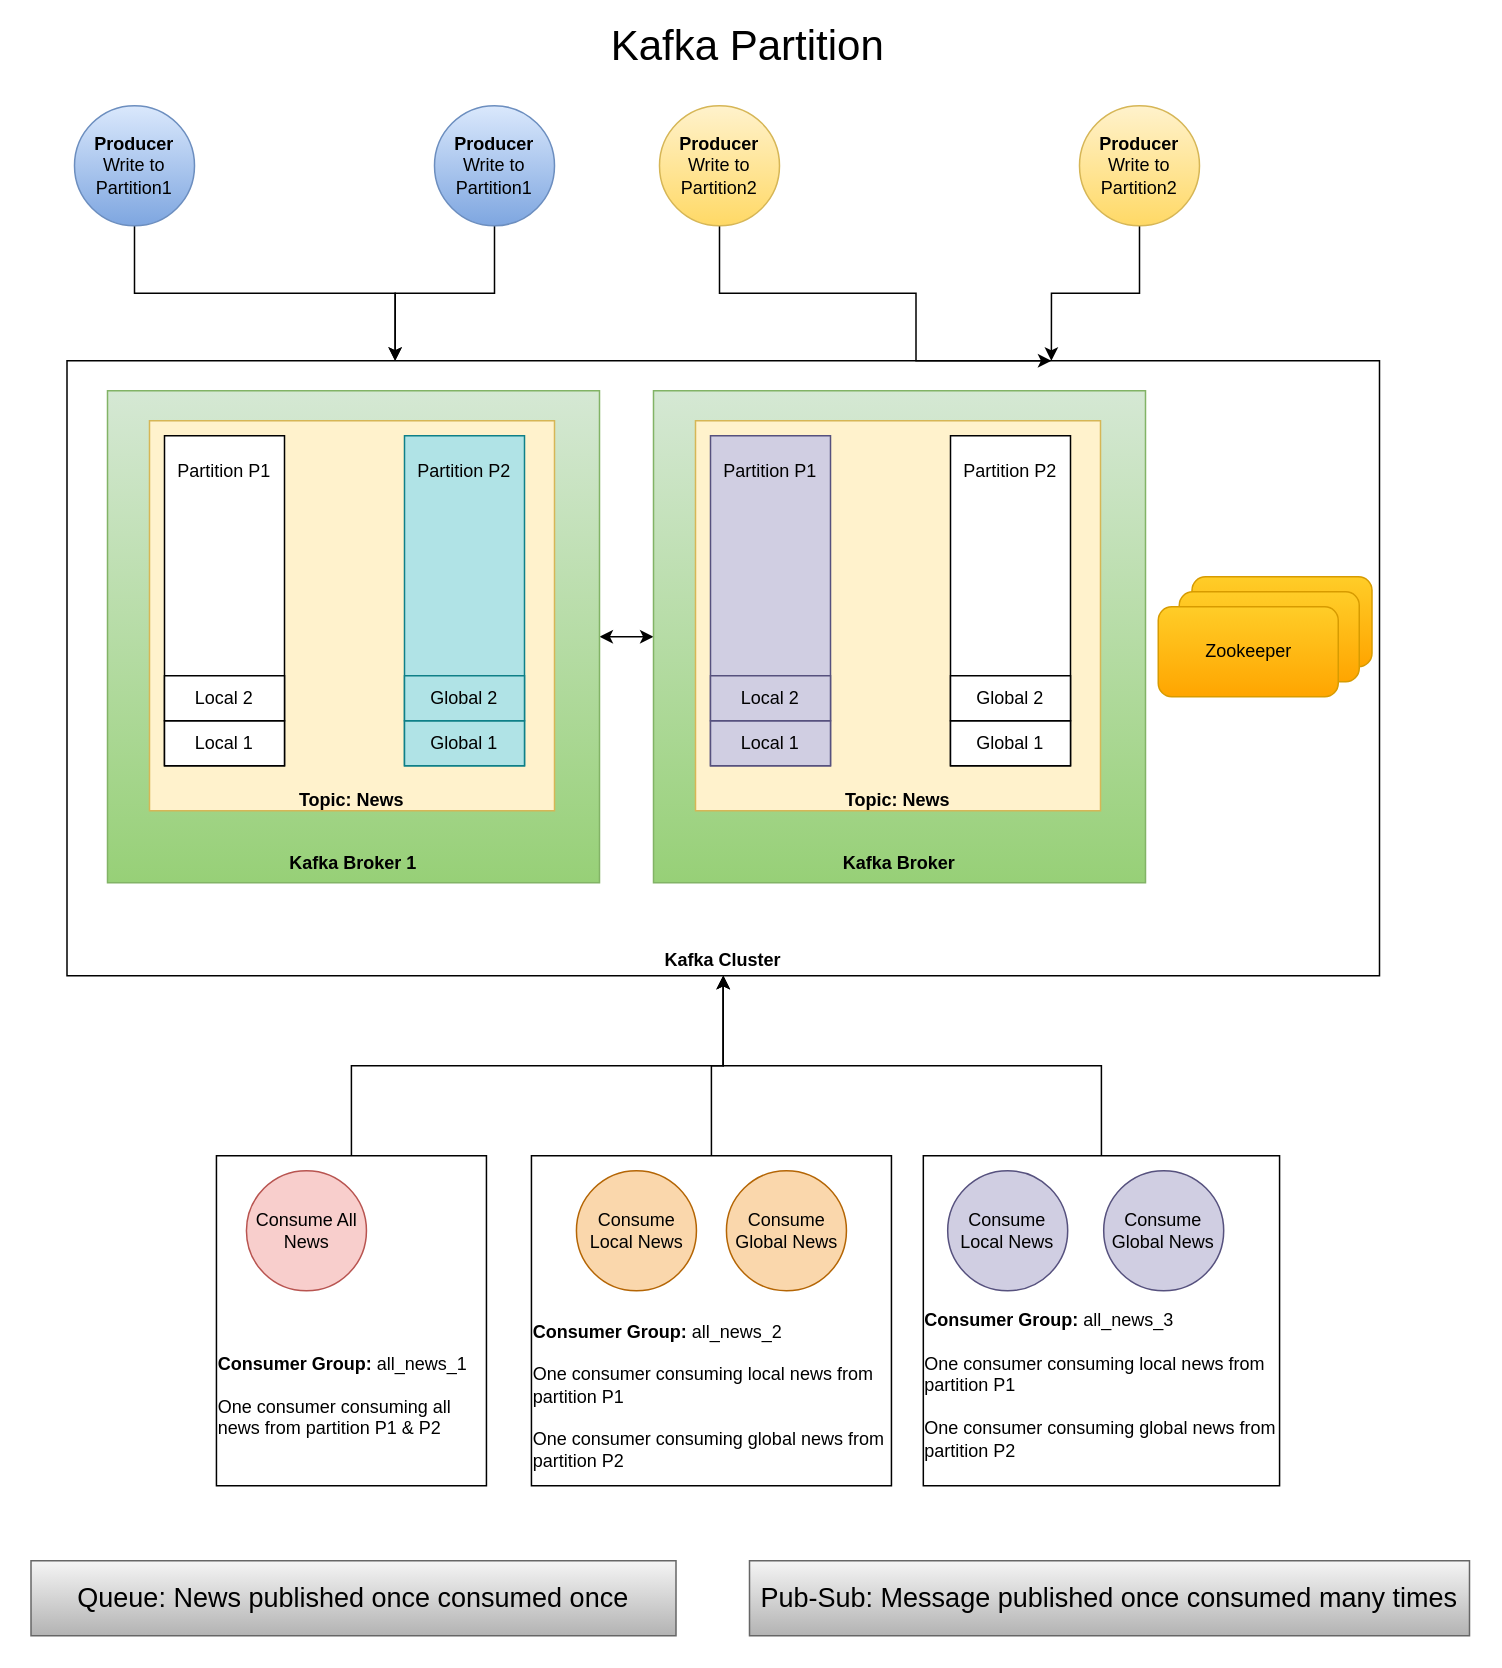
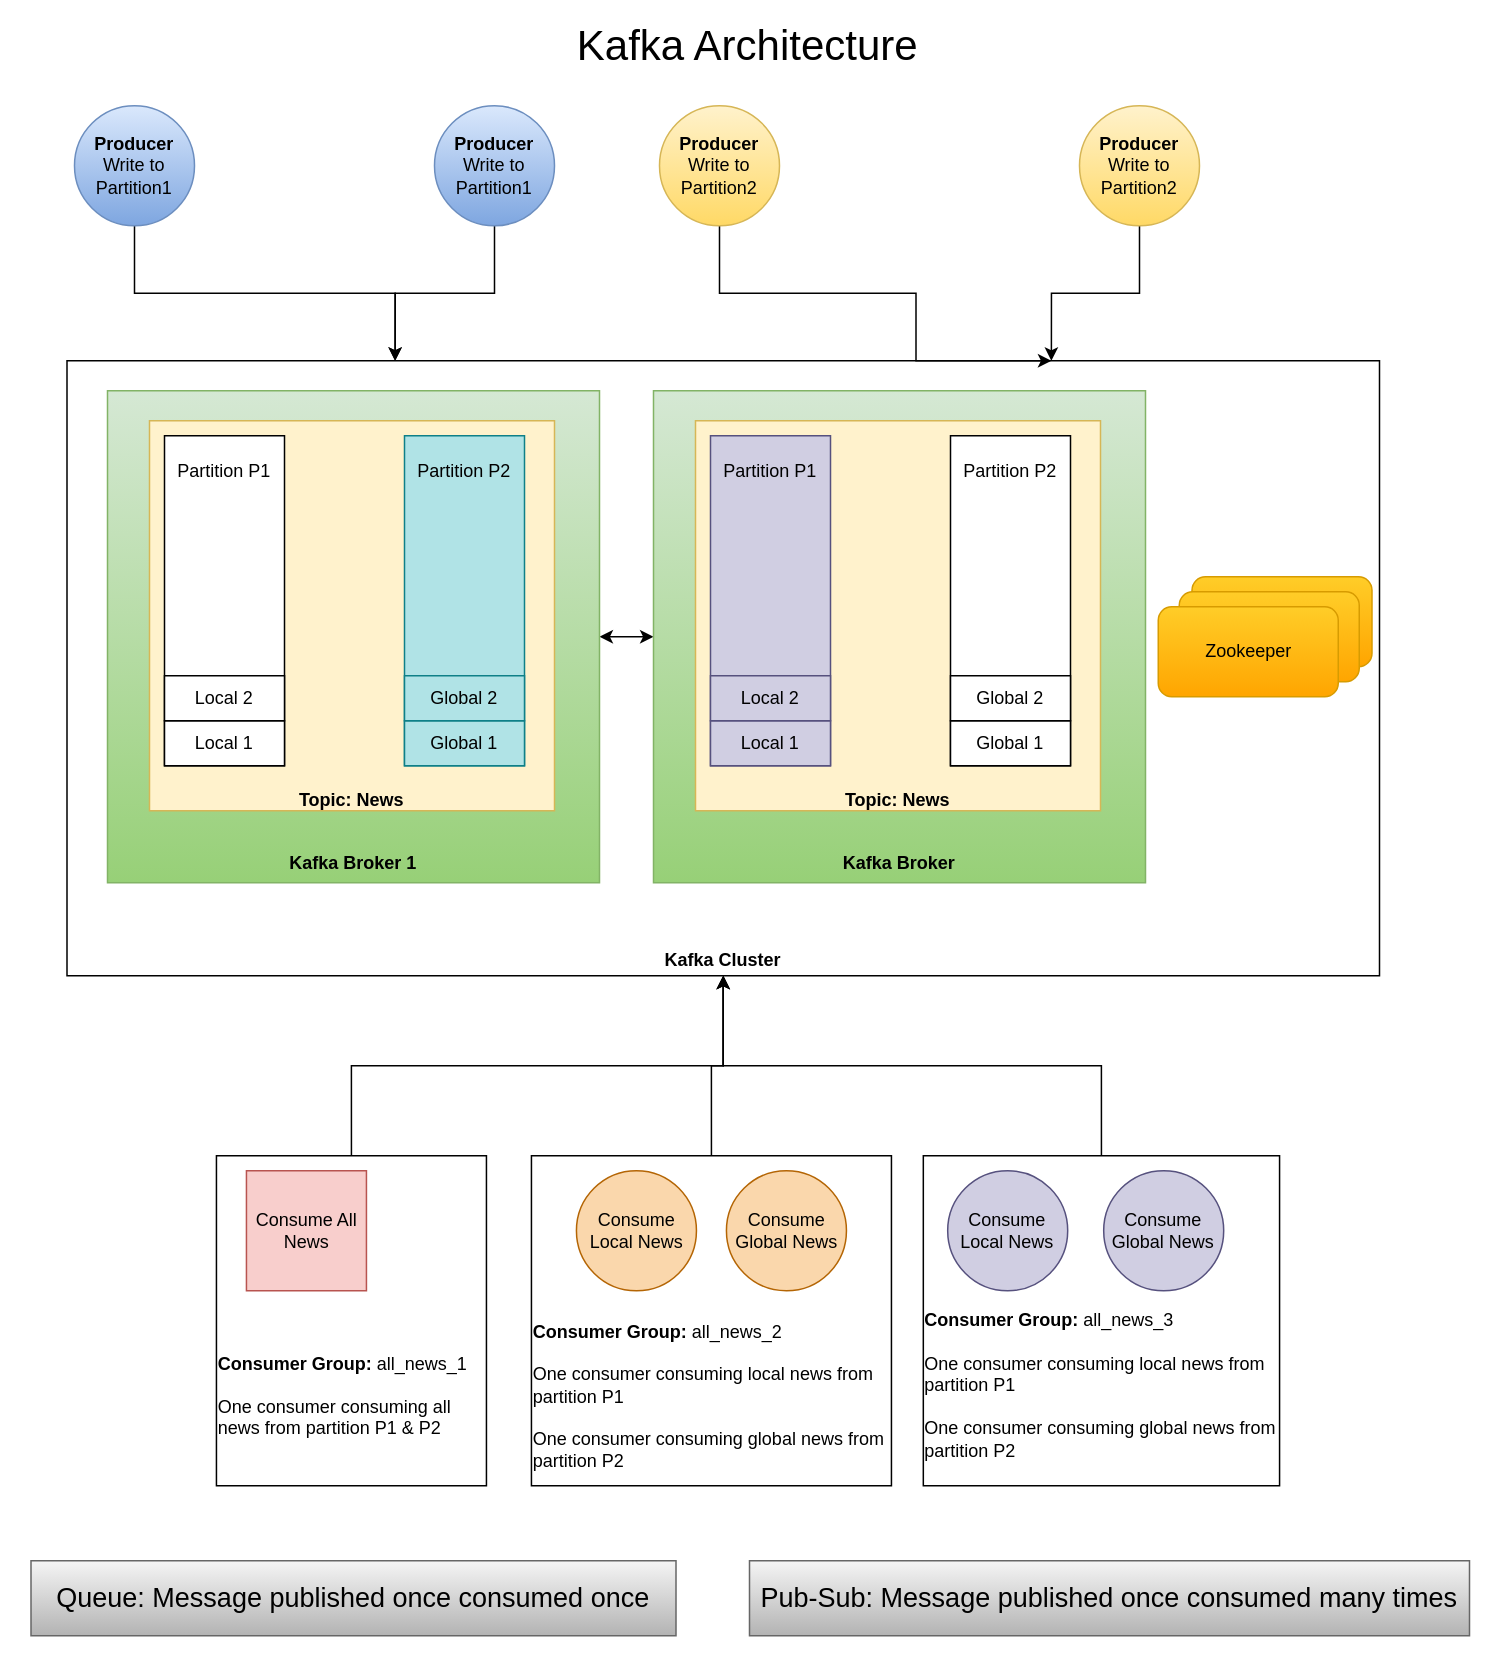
- <mxCell id="44" value="&lt;font style=&quot;font-size: 28px&quot;&gt;Kafka Partition&lt;/font&gt;" style="text;html=1;strokeColor=none;fillColor=none;align=center;verticalAlign=middle;whiteSpace=wrap;rounded=0;" parent="1" vertex="1"><mxGeometry x="363" y="20" width="270" height="20" as="geometry" /></mxCell>
+ <mxCell id="44" value="&lt;font style=&quot;font-size: 28px&quot;&gt;Kafka Architecture&lt;/font&gt;" style="text;html=1;strokeColor=none;fillColor=none;align=center;verticalAlign=middle;whiteSpace=wrap;rounded=0;" parent="1" vertex="1"><mxGeometry x="363" y="20" width="270" height="20" as="geometry" /></mxCell>
- <mxCell id="22" value="Consume All News" style="ellipse;whiteSpace=wrap;html=1;aspect=fixed;fillColor=#f8cecc;strokeColor=#b85450;" parent="1" vertex="1"><mxGeometry x="163.63" y="780" width="80" height="80" as="geometry" /></mxCell>
+ <mxCell id="22" value="Consume All News" style="whiteSpace=wrap;html=1;aspect=fixed;fillColor=#f8cecc;strokeColor=#b85450;rounded=0;" parent="1" vertex="1"><mxGeometry x="163.63" y="780" width="80" height="80" as="geometry" /></mxCell>
- <mxCell id="35" value="&lt;font style=&quot;font-size: 18px&quot;&gt;Queue: News published once consumed once&lt;/font&gt;" style="text;html=1;strokeColor=#666666;fillColor=#f5f5f5;align=center;verticalAlign=middle;whiteSpace=wrap;rounded=0;gradientColor=#b3b3b3;" parent="1" vertex="1"><mxGeometry x="20" y="1040" width="430" height="50" as="geometry" /></mxCell>
+ <mxCell id="35" value="&lt;font style=&quot;font-size: 18px&quot;&gt;Queue: Message published once consumed once&lt;/font&gt;" style="text;html=1;strokeColor=#666666;fillColor=#f5f5f5;align=center;verticalAlign=middle;whiteSpace=wrap;rounded=0;gradientColor=#b3b3b3;" parent="1" vertex="1"><mxGeometry x="20" y="1040" width="430" height="50" as="geometry" /></mxCell>
